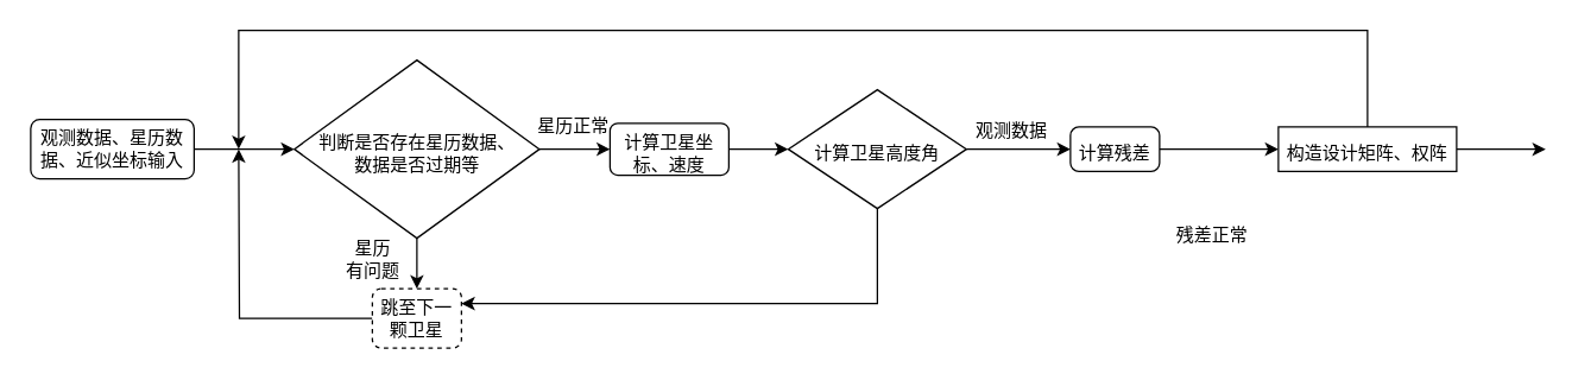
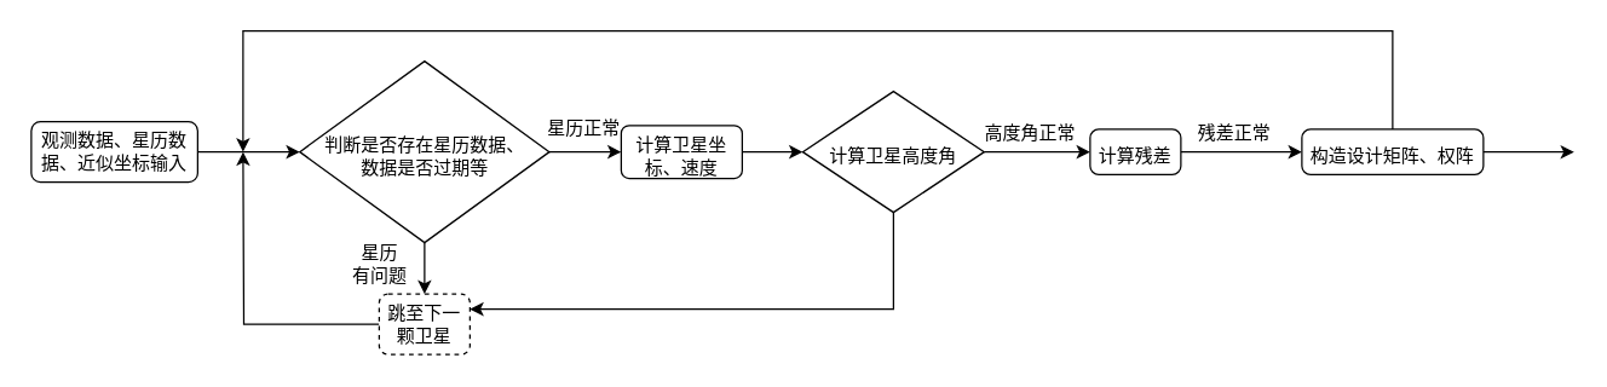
- <mxCell id="18" value="观测数据" style="text;html=1;align=center;verticalAlign=middle;resizable=0;points=[];autosize=1;strokeColor=none;fillColor=none;" parent="1" vertex="1"><mxGeometry x="640" y="73" width="80" height="30" as="geometry" /></mxCell>
+ <mxCell id="18" value="高度角正常" style="text;html=1;align=center;verticalAlign=middle;resizable=0;points=[];autosize=1;strokeColor=none;fillColor=none;" parent="1" vertex="1"><mxGeometry x="640" y="73" width="80" height="30" as="geometry" /></mxCell>
- <mxCell id="21" value="构造设计矩阵、权阵" style="whiteSpace=wrap;html=1;spacingTop=6;arcSize=19;rounded=0;" parent="1" vertex="1"><mxGeometry x="860" y="85" width="120" height="30" as="geometry" /></mxCell>
+ <mxCell id="21" value="构造设计矩阵、权阵" style="whiteSpace=wrap;html=1;rounded=1;spacingTop=6;arcSize=19;" parent="1" vertex="1"><mxGeometry x="860" y="85" width="120" height="30" as="geometry" /></mxCell>
- <mxCell id="22" value="残差正常" style="text;html=1;align=center;verticalAlign=middle;resizable=0;points=[];autosize=1;strokeColor=none;fillColor=none;" parent="1" vertex="1"><mxGeometry x="780" y="143" width="70" height="30" as="geometry" /></mxCell>
+ <mxCell id="22" value="残差正常" style="text;html=1;align=center;verticalAlign=middle;resizable=0;points=[];autosize=1;strokeColor=none;fillColor=none;" parent="1" vertex="1"><mxGeometry x="780" y="73" width="70" height="30" as="geometry" /></mxCell>
